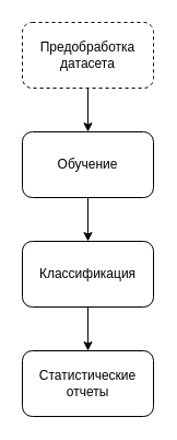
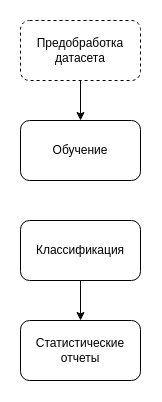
- <mxCell id="5" value="" style="edgeStyle=orthogonalEdgeStyle;rounded=0;orthogonalLoop=1;jettySize=auto;html=1;" parent="1" source="6" target="4" edge="1"><mxGeometry relative="1" as="geometry" /></mxCell>
